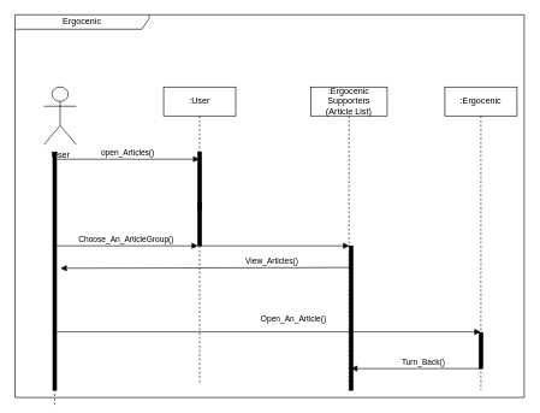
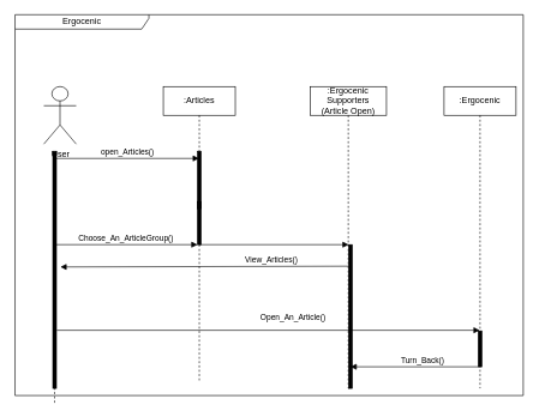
- <mxCell id="6" value=":User" style="shape=umlLifeline;perimeter=lifelinePerimeter;whiteSpace=wrap;html=1;container=1;dropTarget=0;collapsible=0;recursiveResize=0;outlineConnect=0;portConstraint=eastwest;newEdgeStyle={&quot;edgeStyle&quot;:&quot;elbowEdgeStyle&quot;,&quot;elbow&quot;:&quot;vertical&quot;,&quot;curved&quot;:0,&quot;rounded&quot;:0};" parent="2" vertex="1"><mxGeometry x="206" y="100" width="100" height="410" as="geometry" /></mxCell>
+ <mxCell id="6" value=":Articles" style="shape=umlLifeline;perimeter=lifelinePerimeter;whiteSpace=wrap;html=1;container=1;dropTarget=0;collapsible=0;recursiveResize=0;outlineConnect=0;portConstraint=eastwest;newEdgeStyle={&quot;edgeStyle&quot;:&quot;elbowEdgeStyle&quot;,&quot;elbow&quot;:&quot;vertical&quot;,&quot;curved&quot;:0,&quot;rounded&quot;:0};" parent="2" vertex="1"><mxGeometry x="206" y="100" width="100" height="410" as="geometry" /></mxCell>
- <mxCell id="10" value="&lt;div&gt;:Ergocenic Supporters&lt;/div&gt;&lt;div&gt;(Article List)&lt;/div&gt;" style="shape=umlLifeline;perimeter=lifelinePerimeter;whiteSpace=wrap;html=1;container=1;dropTarget=0;collapsible=0;recursiveResize=0;outlineConnect=0;portConstraint=eastwest;newEdgeStyle={&quot;edgeStyle&quot;:&quot;elbowEdgeStyle&quot;,&quot;elbow&quot;:&quot;vertical&quot;,&quot;curved&quot;:0,&quot;rounded&quot;:0};" parent="2" vertex="1"><mxGeometry x="410" y="100" width="106" height="420" as="geometry" /></mxCell>
+ <mxCell id="10" value="&lt;div&gt;:Ergocenic Supporters&lt;/div&gt;&lt;div&gt;(Article Open)&lt;/div&gt;" style="shape=umlLifeline;perimeter=lifelinePerimeter;whiteSpace=wrap;html=1;container=1;dropTarget=0;collapsible=0;recursiveResize=0;outlineConnect=0;portConstraint=eastwest;newEdgeStyle={&quot;edgeStyle&quot;:&quot;elbowEdgeStyle&quot;,&quot;elbow&quot;:&quot;vertical&quot;,&quot;curved&quot;:0,&quot;rounded&quot;:0};" parent="2" vertex="1"><mxGeometry x="410" y="100" width="106" height="420" as="geometry" /></mxCell>
